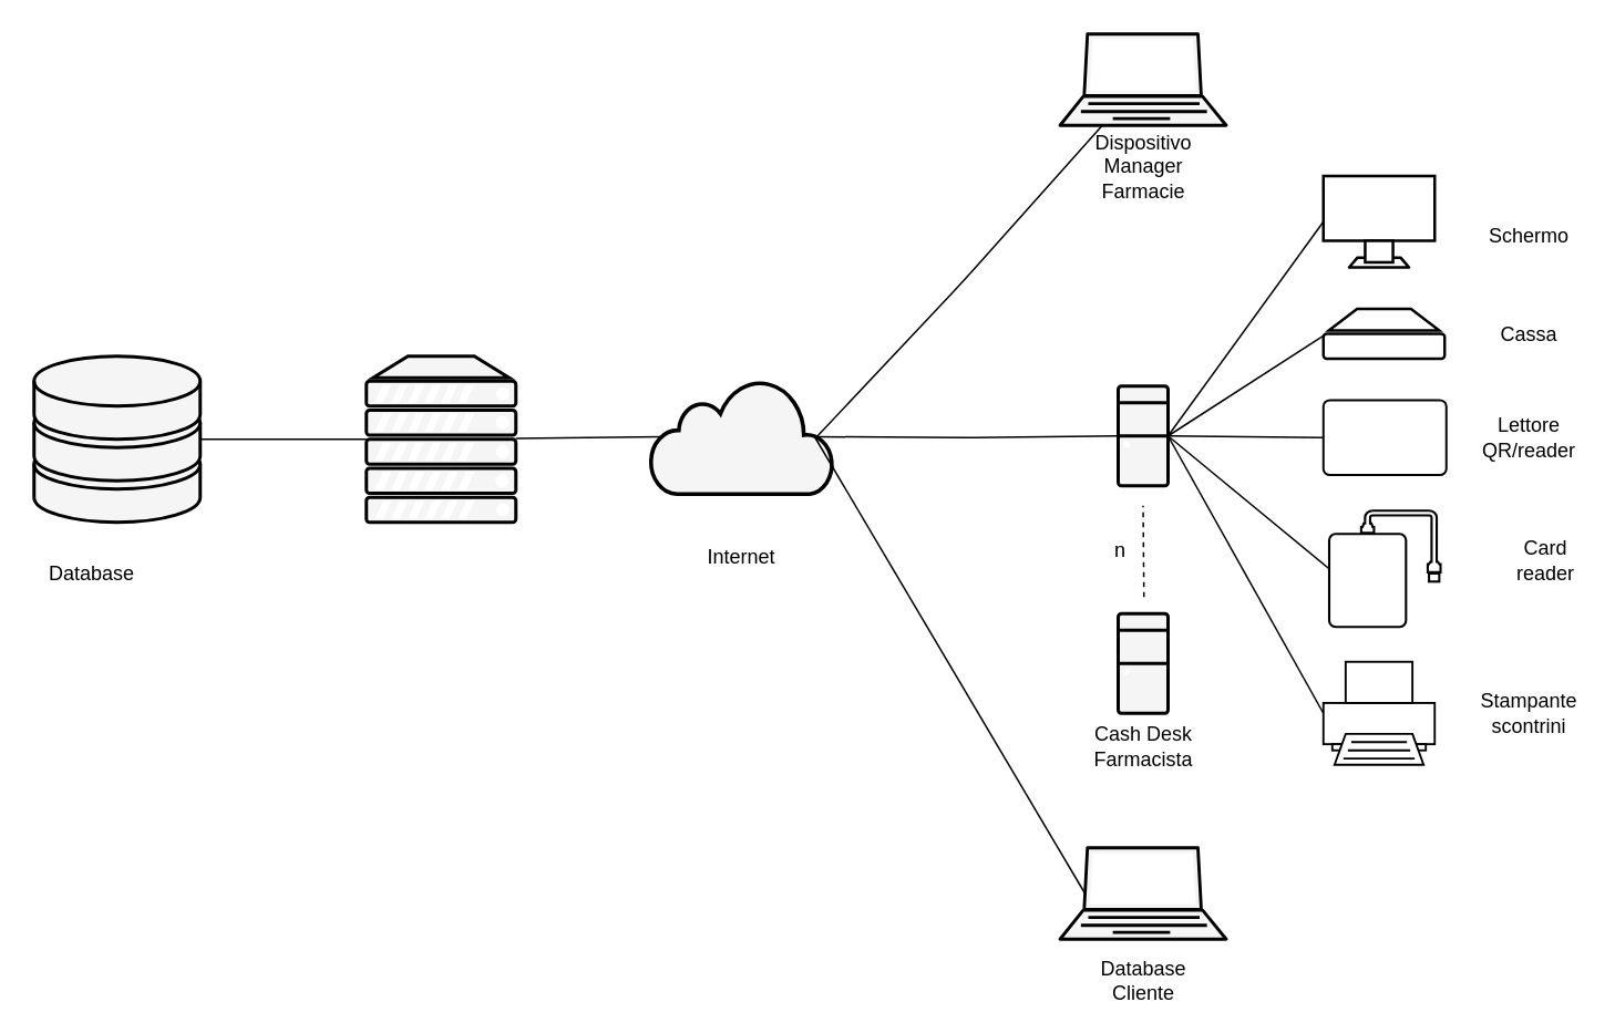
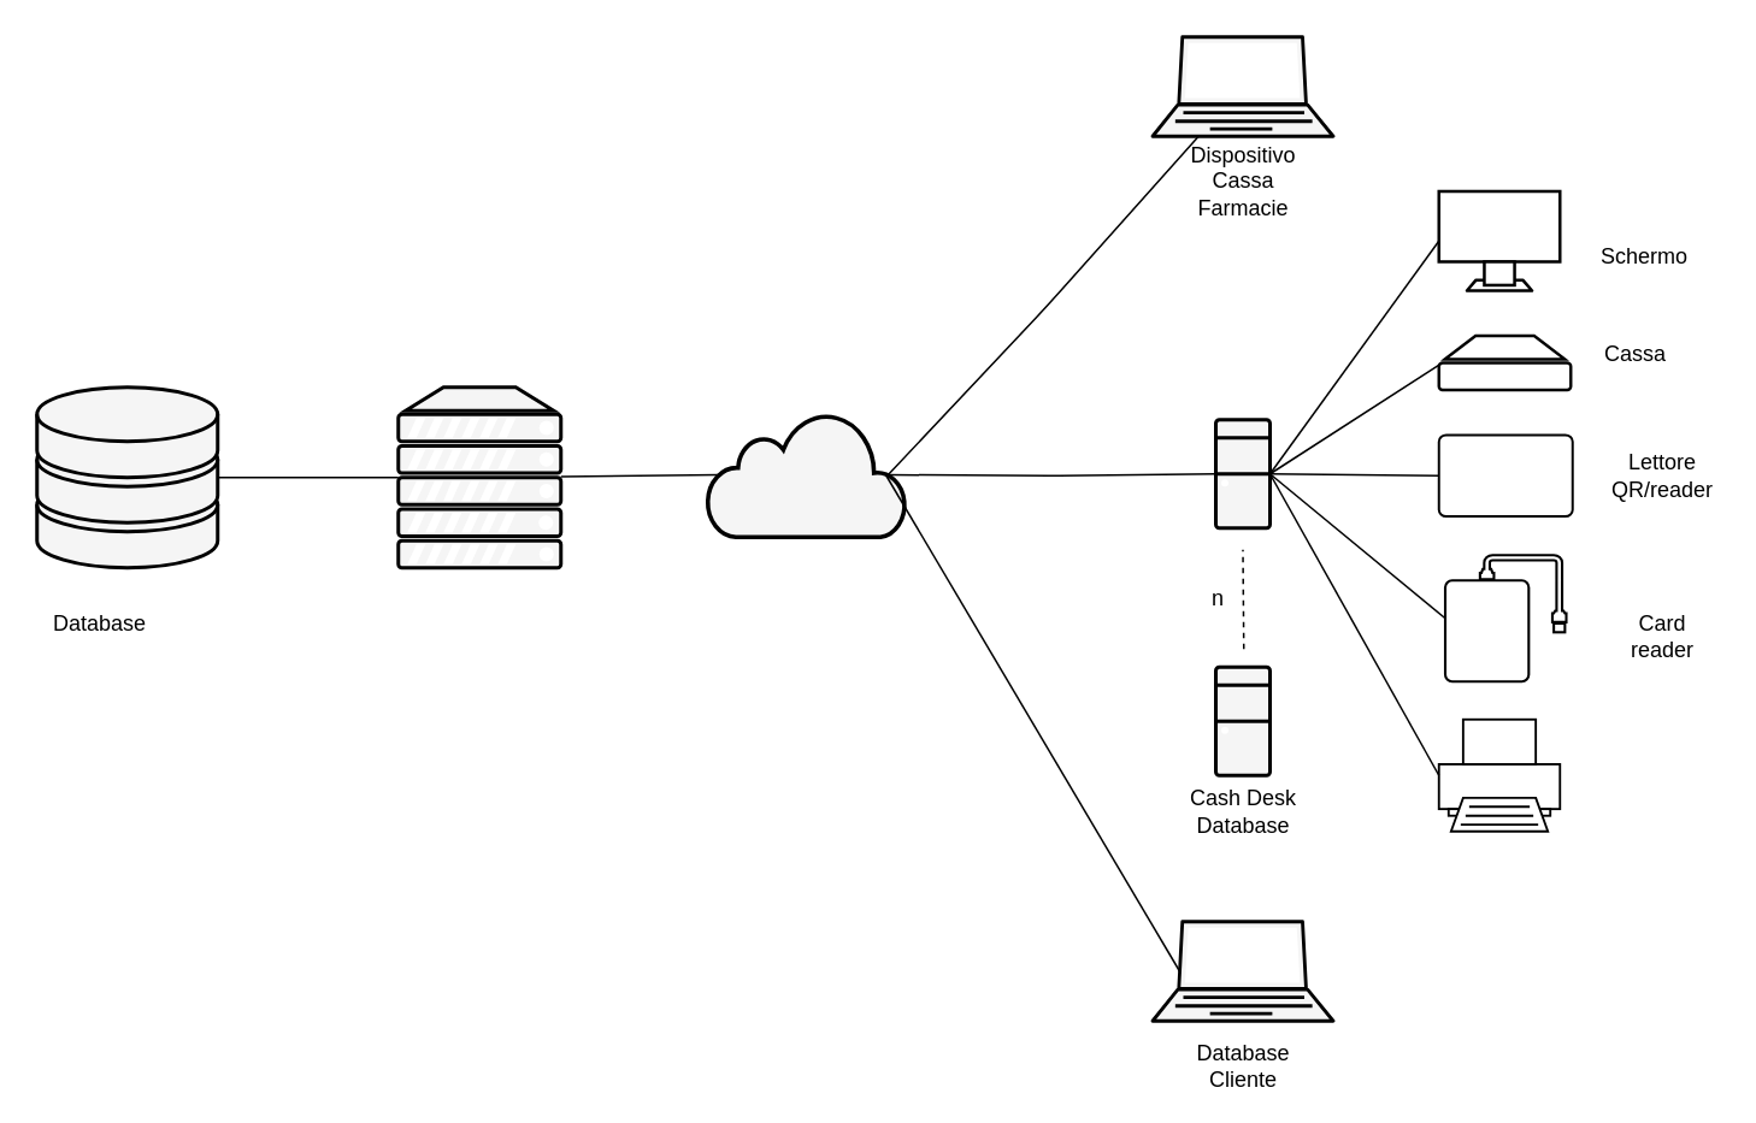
- <mxCell id="12" value="Dispositivo Manager Farmacie" style="text;html=1;align=center;verticalAlign=middle;whiteSpace=wrap;rounded=0;fillColor=none;shadow=0;glass=0;" parent="1" vertex="1"><mxGeometry x="667.5" y="90" width="40" height="20" as="geometry" /></mxCell>
+ <mxCell id="12" value="Dispositivo Cassa Farmacie" style="text;html=1;align=center;verticalAlign=middle;whiteSpace=wrap;rounded=0;fillColor=none;shadow=0;glass=0;" parent="1" vertex="1"><mxGeometry x="667.5" y="90" width="40" height="20" as="geometry" /></mxCell>
- <mxCell id="25" value="Schermo" style="text;html=1;align=center;verticalAlign=middle;whiteSpace=wrap;rounded=0;fillColor=none;shadow=0;glass=0;" parent="1" vertex="1"><mxGeometry x="890" y="132" width="60" height="20" as="geometry" /></mxCell>
+ <mxCell id="25" value="Schermo" style="text;html=1;align=center;verticalAlign=middle;whiteSpace=wrap;rounded=0;fillColor=none;shadow=0;glass=0;" parent="1" vertex="1"><mxGeometry x="880" y="132" width="60" height="20" as="geometry" /></mxCell>
- <mxCell id="24" value="Cassa" style="text;html=1;align=center;verticalAlign=middle;whiteSpace=wrap;rounded=0;fillColor=none;shadow=0;glass=0;" parent="1" vertex="1"><mxGeometry x="890" y="190.5" width="60" height="20" as="geometry" /></mxCell>
+ <mxCell id="24" value="Cassa" style="text;html=1;align=center;verticalAlign=middle;whiteSpace=wrap;rounded=0;fillColor=none;shadow=0;glass=0;" parent="1" vertex="1"><mxGeometry x="875" y="185.5" width="60" height="20" as="geometry" /></mxCell>
- <mxCell id="11" value="Internet" style="text;html=1;align=center;verticalAlign=middle;whiteSpace=wrap;rounded=0;fillColor=none;shadow=0;glass=0;" parent="1" vertex="1"><mxGeometry x="426" y="325" width="40" height="20" as="geometry" /></mxCell>
- <mxCell id="27" value="Card reader" style="text;html=1;align=center;verticalAlign=middle;whiteSpace=wrap;rounded=0;fillColor=none;shadow=0;glass=0;" parent="1" vertex="1"><mxGeometry x="900" y="327" width="60" height="20" as="geometry" /></mxCell>
+ <mxCell id="27" value="Card reader" style="text;html=1;align=center;verticalAlign=middle;whiteSpace=wrap;rounded=0;fillColor=none;shadow=0;glass=0;" parent="1" vertex="1"><mxGeometry x="890" y="342" width="60" height="20" as="geometry" /></mxCell>
- <mxCell id="28" value="Stampante scontrini" style="text;html=1;align=center;verticalAlign=middle;whiteSpace=wrap;rounded=0;fillColor=none;shadow=0;glass=0;" parent="1" vertex="1"><mxGeometry x="890" y="419" width="60" height="20" as="geometry" /></mxCell>
- <mxCell id="31" value="Cash Desk Farmacista" style="text;html=1;align=center;verticalAlign=middle;whiteSpace=wrap;rounded=0;fillColor=none;shadow=0;glass=0;" parent="1" vertex="1"><mxGeometry x="653.5" y="439" width="68" height="20" as="geometry" /></mxCell>
+ <mxCell id="31" value="Cash Desk Database" style="text;html=1;align=center;verticalAlign=middle;whiteSpace=wrap;rounded=0;fillColor=none;shadow=0;glass=0;" parent="1" vertex="1"><mxGeometry x="653.5" y="439" width="68" height="20" as="geometry" /></mxCell>
